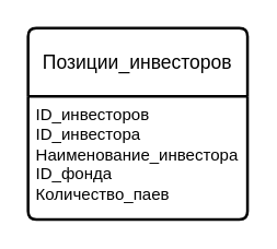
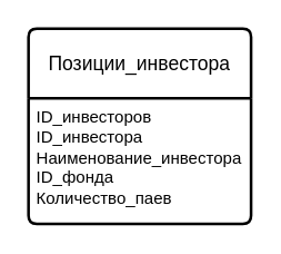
- <mxCell id="2" value="Позиции_инвесторов" style="swimlane;childLayout=stackLayout;horizontal=1;startSize=50;horizontalStack=0;rounded=1;fontSize=14;fontStyle=0;strokeWidth=2;resizeParent=0;resizeLast=1;shadow=0;dashed=0;align=center;arcSize=4;whiteSpace=wrap;html=1;" vertex="1" parent="1"><mxGeometry x="20" y="20" width="160" height="140" as="geometry" /></mxCell>
+ <mxCell id="2" value="Позиции_инвестора" style="swimlane;childLayout=stackLayout;horizontal=1;startSize=50;horizontalStack=0;rounded=1;fontSize=14;fontStyle=0;strokeWidth=2;resizeParent=0;resizeLast=1;shadow=0;dashed=0;align=center;arcSize=4;whiteSpace=wrap;html=1;" vertex="1" parent="1"><mxGeometry x="20" y="20" width="160" height="140" as="geometry" /></mxCell>
